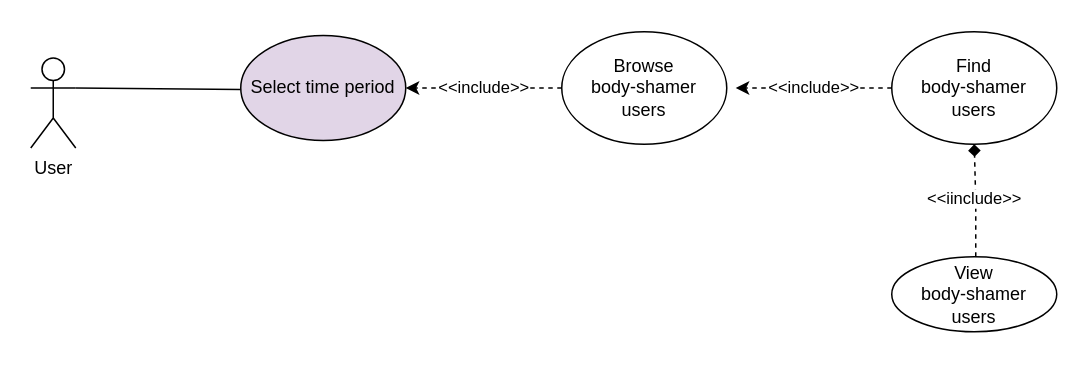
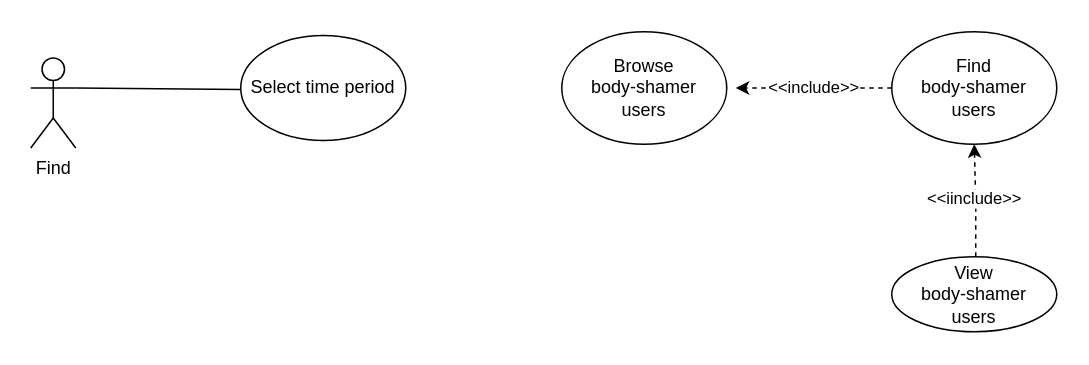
- <mxCell id="4" value="Select time period" style="ellipse;whiteSpace=wrap;html=1;fillColor=#e1d5e7;" parent="1" vertex="1"><mxGeometry x="160" y="23" width="110" height="70" as="geometry" /></mxCell>
+ <mxCell id="4" value="Select time period" style="ellipse;whiteSpace=wrap;html=1;" parent="1" vertex="1"><mxGeometry x="160" y="23" width="110" height="70" as="geometry" /></mxCell>
- <mxCell id="5" value="&amp;lt;&amp;lt;include&amp;gt;&amp;gt;" style="edgeStyle=orthogonalEdgeStyle;rounded=0;orthogonalLoop=1;jettySize=auto;html=1;dashed=1;" parent="1" source="6" target="4" edge="1"><mxGeometry relative="1" as="geometry"><Array as="points"><mxPoint x="350" y="58" /><mxPoint x="350" y="58" /></Array></mxGeometry></mxCell>
- <mxCell id="10" style="edgeStyle=orthogonalEdgeStyle;rounded=0;orthogonalLoop=1;jettySize=auto;html=1;entryX=0.5;entryY=1;entryDx=0;entryDy=0;dashed=1;endArrow=diamond;" parent="1" source="9" target="7" edge="1"><mxGeometry relative="1" as="geometry"><mxPoint x="655" y="113" as="targetPoint" /><Array as="points"><mxPoint x="650" y="133" /><mxPoint x="650" y="133" /></Array></mxGeometry></mxCell>
+ <mxCell id="10" style="edgeStyle=orthogonalEdgeStyle;rounded=0;orthogonalLoop=1;jettySize=auto;html=1;entryX=0.5;entryY=1;entryDx=0;entryDy=0;dashed=1;" parent="1" source="9" target="7" edge="1"><mxGeometry relative="1" as="geometry"><mxPoint x="655" y="113" as="targetPoint" /><Array as="points"><mxPoint x="650" y="133" /><mxPoint x="650" y="133" /></Array></mxGeometry></mxCell>
- <mxCell id="2" value="User" style="shape=umlActor;verticalLabelPosition=bottom;verticalAlign=top;html=1;outlineConnect=0;" parent="1" vertex="1"><mxGeometry x="20" y="38" width="30" height="60" as="geometry" /></mxCell>
+ <mxCell id="2" value="Find" style="shape=umlActor;verticalLabelPosition=bottom;verticalAlign=top;html=1;outlineConnect=0;" parent="1" vertex="1"><mxGeometry x="20" y="38" width="30" height="60" as="geometry" /></mxCell>
